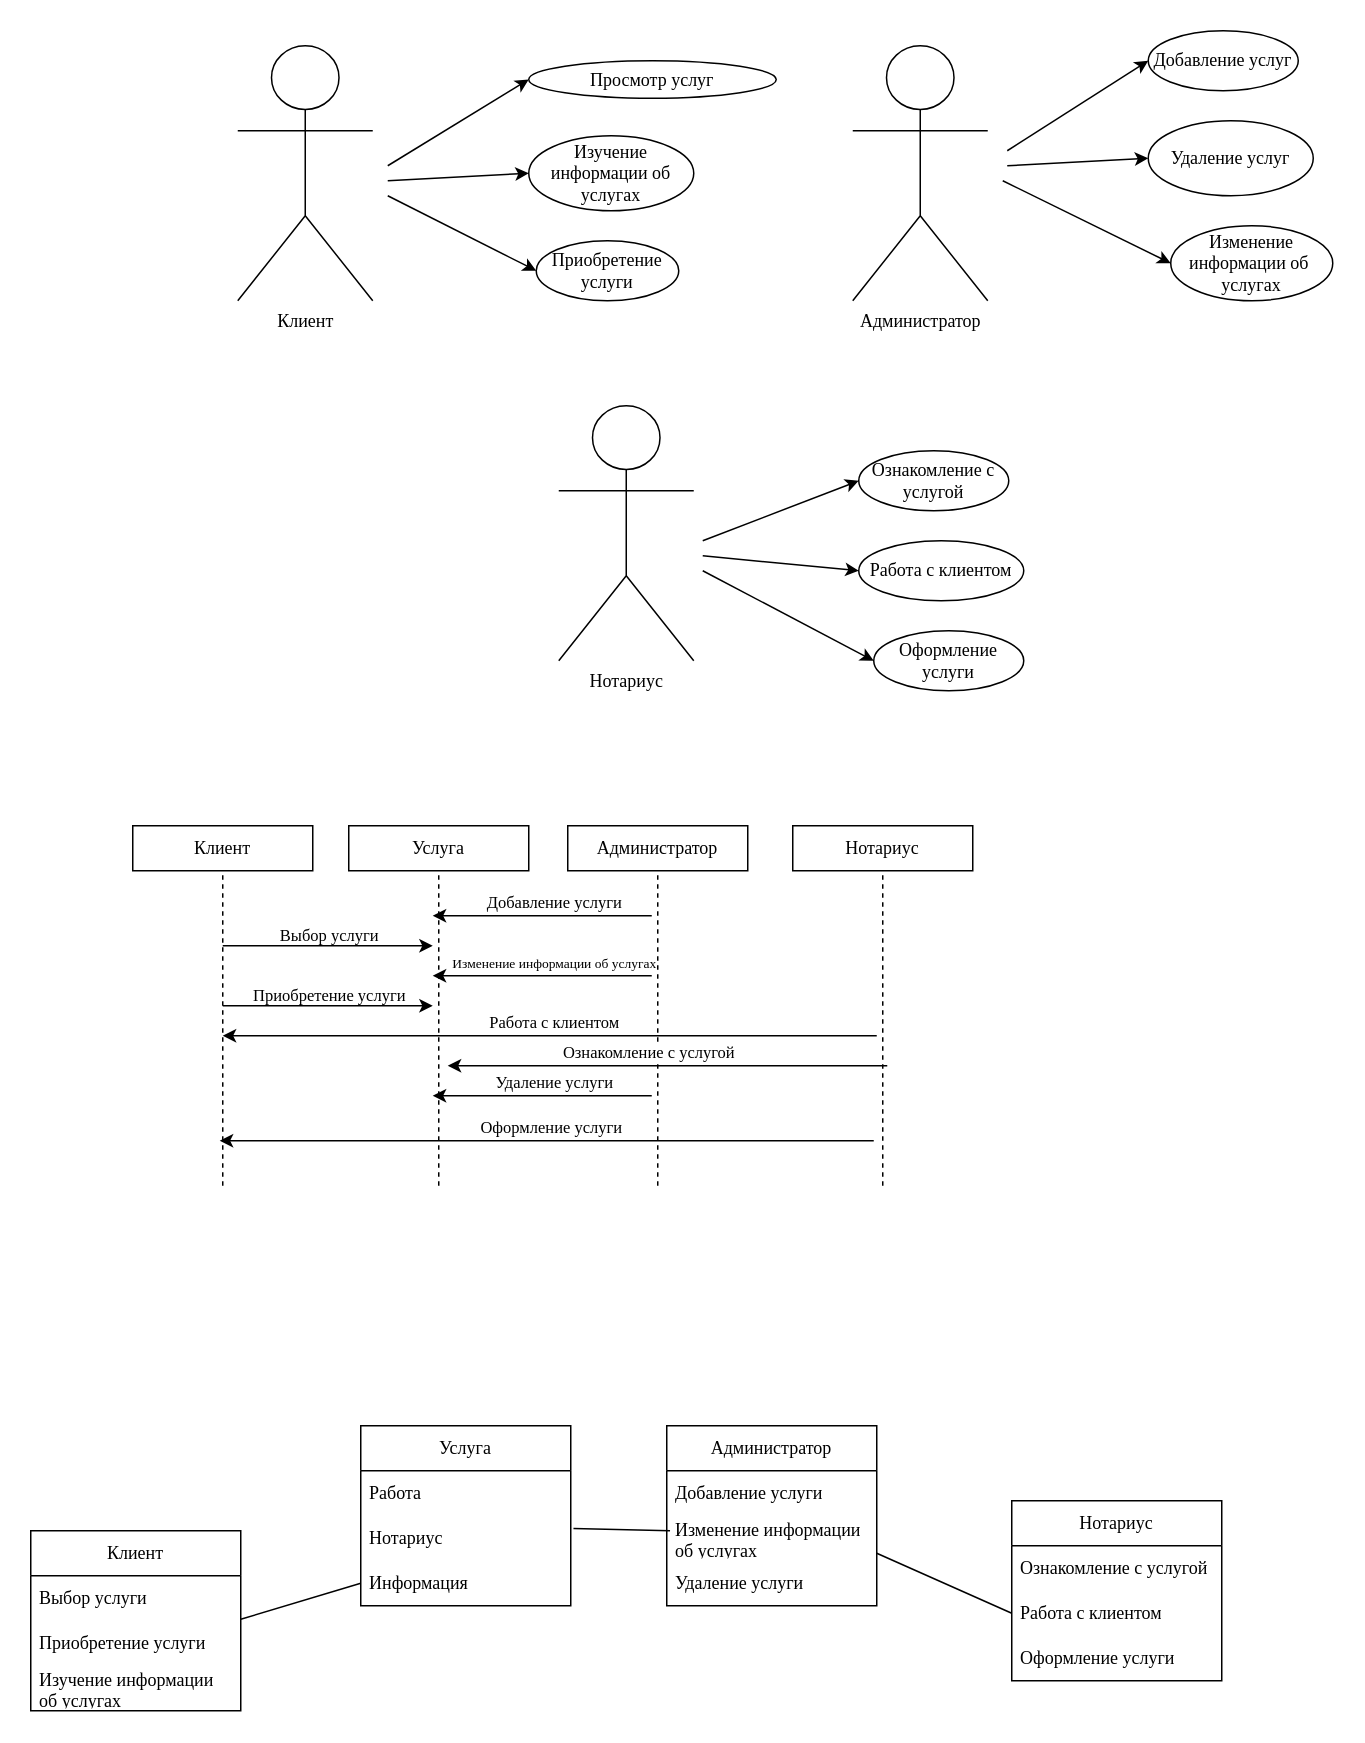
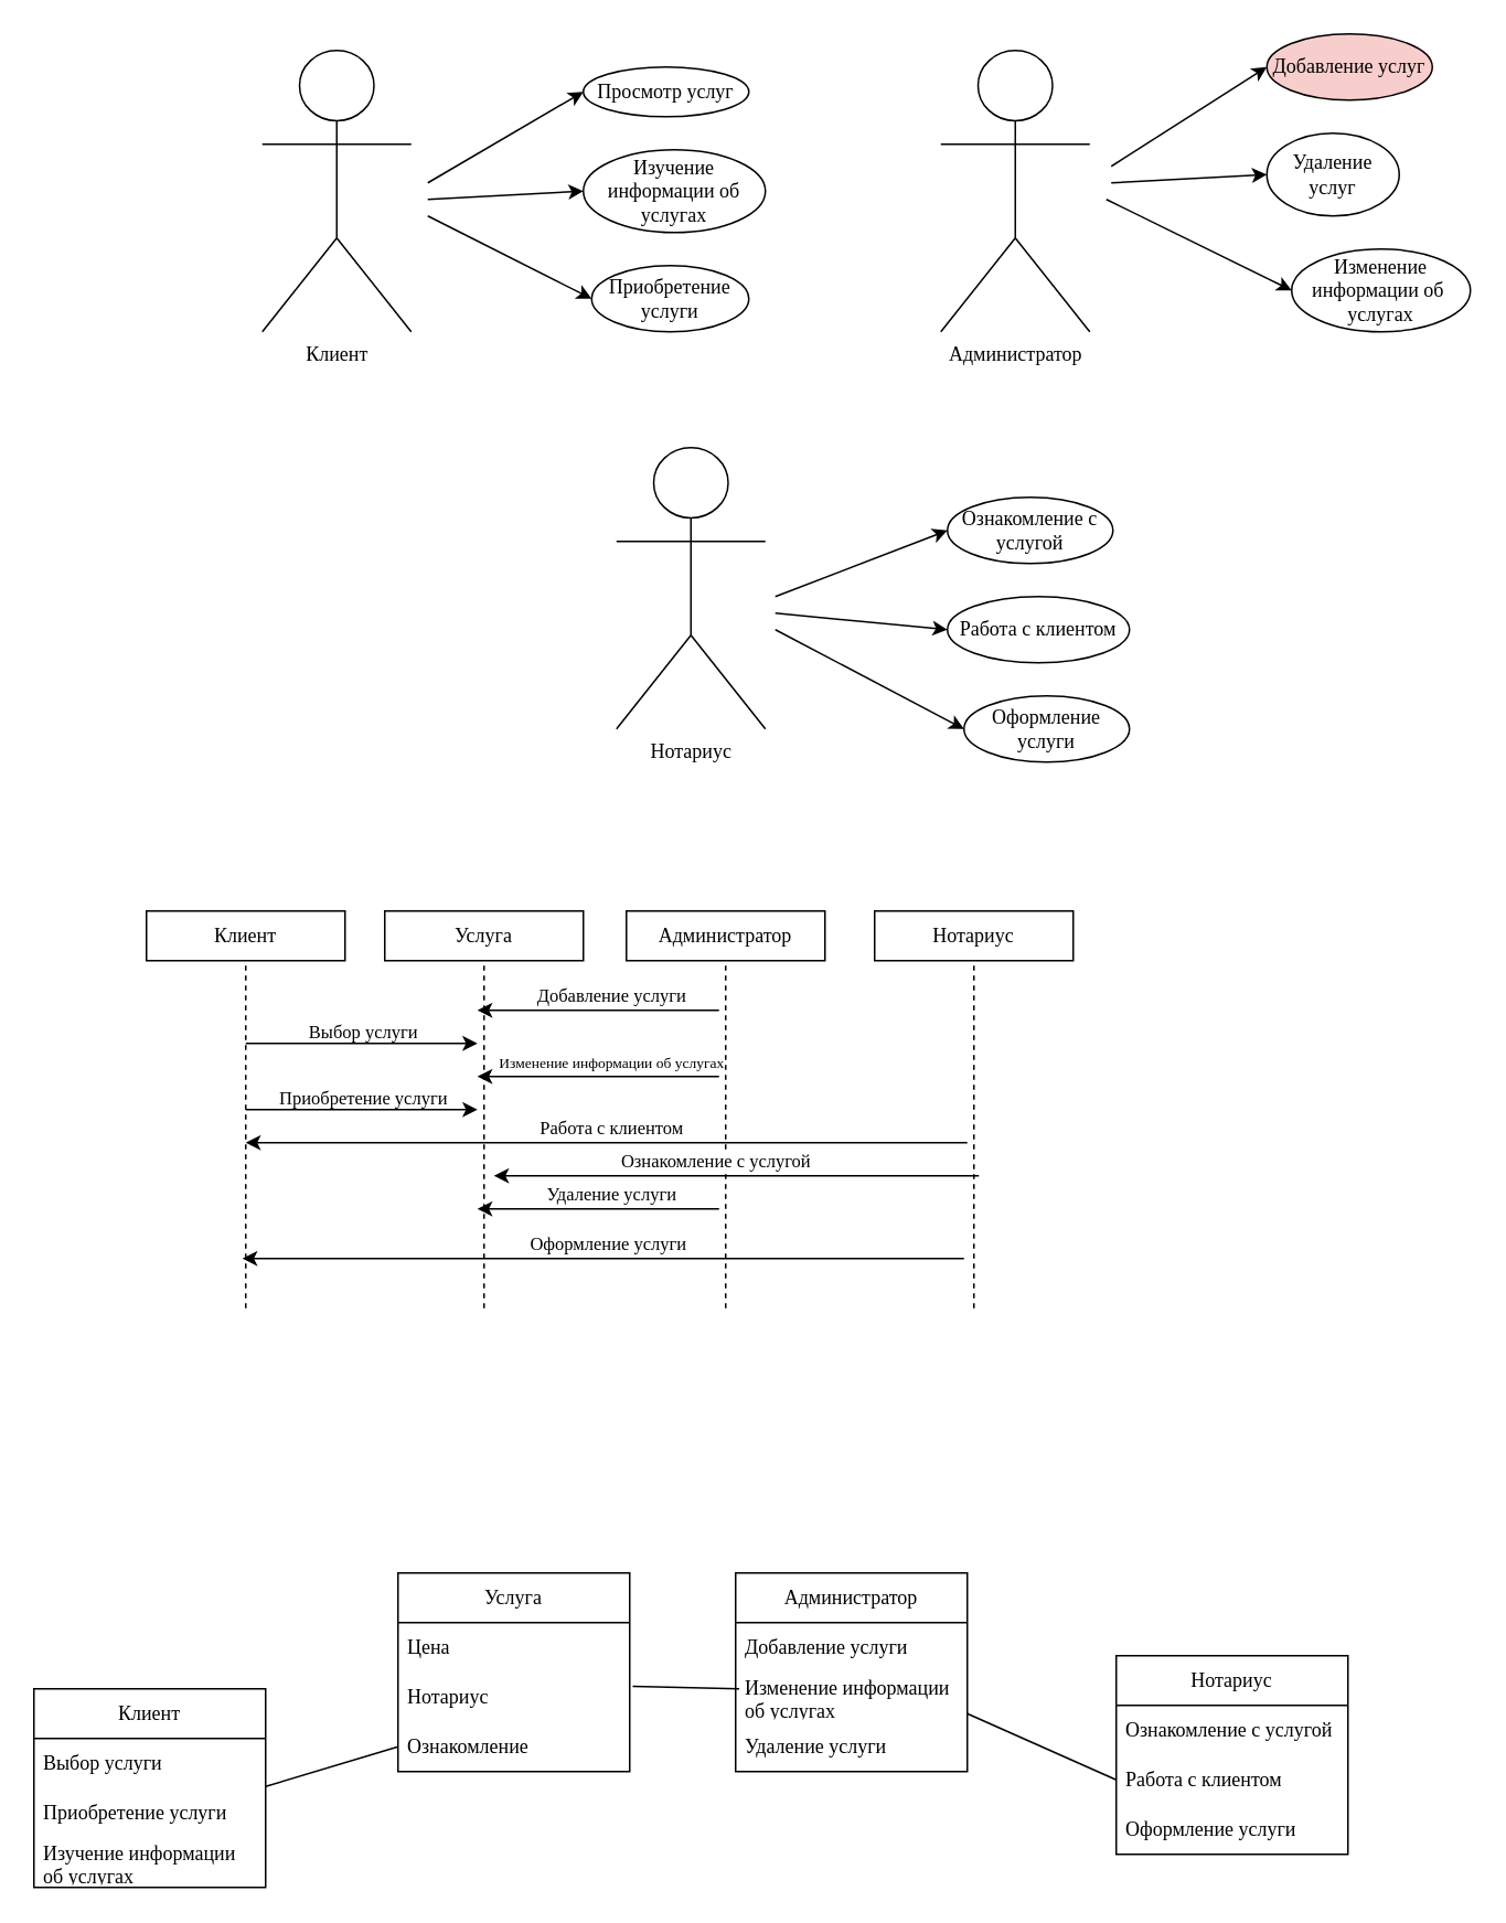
- <mxCell id="12" value="&lt;font class=&quot;default_cursor_cs&quot; face=&quot;Times New Roman&quot;&gt;Добавление услуг&lt;/font&gt;" style="ellipse;whiteSpace=wrap;html=1;" vertex="1" parent="1"><mxGeometry x="765" y="20" width="100" height="40" as="geometry" /></mxCell>
+ <mxCell id="12" value="&lt;font class=&quot;default_cursor_cs&quot; face=&quot;Times New Roman&quot;&gt;Добавление услуг&lt;/font&gt;" style="ellipse;whiteSpace=wrap;html=1;fillColor=#f8cecc;" vertex="1" parent="1"><mxGeometry x="765" y="20" width="100" height="40" as="geometry" /></mxCell>
- <mxCell id="6" value="&lt;font face=&quot;Times New Roman&quot;&gt;Просмотр услуг&lt;/font&gt;" style="ellipse;whiteSpace=wrap;html=1;" vertex="1" parent="1"><mxGeometry x="352" y="40" width="165" height="25" as="geometry" /></mxCell>
+ <mxCell id="6" value="&lt;font face=&quot;Times New Roman&quot;&gt;Просмотр услуг&lt;/font&gt;" style="ellipse;whiteSpace=wrap;html=1;" vertex="1" parent="1"><mxGeometry x="352" y="40" width="100" height="30" as="geometry" /></mxCell>
- <mxCell id="11" value="&lt;font class=&quot;default_cursor_cs&quot; face=&quot;Times New Roman&quot;&gt;Удаление услуг&lt;/font&gt;" style="ellipse;whiteSpace=wrap;html=1;" vertex="1" parent="1"><mxGeometry x="765" y="80" width="110" height="50" as="geometry" /></mxCell>
+ <mxCell id="11" value="&lt;font class=&quot;default_cursor_cs&quot; face=&quot;Times New Roman&quot;&gt;Удаление услуг&lt;/font&gt;" style="ellipse;whiteSpace=wrap;html=1;" vertex="1" parent="1"><mxGeometry x="765" y="80" width="80" height="50" as="geometry" /></mxCell>
- <mxCell id="52" value="&lt;font class=&quot;default_cursor_cs&quot; face=&quot;Times New Roman&quot;&gt;Работа&lt;/font&gt;" style="text;strokeColor=none;fillColor=none;align=left;verticalAlign=middle;spacingLeft=4;spacingRight=4;overflow=hidden;points=[[0,0.5],[1,0.5]];portConstraint=eastwest;rotatable=0;whiteSpace=wrap;html=1;" vertex="1" parent="51"><mxGeometry y="30" width="140" height="30" as="geometry" /></mxCell>
+ <mxCell id="52" value="&lt;font class=&quot;default_cursor_cs&quot; face=&quot;Times New Roman&quot;&gt;Цена&lt;/font&gt;" style="text;strokeColor=none;fillColor=none;align=left;verticalAlign=middle;spacingLeft=4;spacingRight=4;overflow=hidden;points=[[0,0.5],[1,0.5]];portConstraint=eastwest;rotatable=0;whiteSpace=wrap;html=1;" vertex="1" parent="51"><mxGeometry y="30" width="140" height="30" as="geometry" /></mxCell>
- <mxCell id="54" value="&lt;font class=&quot;default_cursor_cs&quot; face=&quot;Times New Roman&quot;&gt;Информация&lt;/font&gt;" style="text;strokeColor=none;fillColor=none;align=left;verticalAlign=middle;spacingLeft=4;spacingRight=4;overflow=hidden;points=[[0,0.5],[1,0.5]];portConstraint=eastwest;rotatable=0;whiteSpace=wrap;html=1;" vertex="1" parent="51"><mxGeometry y="90" width="140" height="30" as="geometry" /></mxCell>
+ <mxCell id="54" value="&lt;font class=&quot;default_cursor_cs&quot; face=&quot;Times New Roman&quot;&gt;Ознакомление&lt;/font&gt;" style="text;strokeColor=none;fillColor=none;align=left;verticalAlign=middle;spacingLeft=4;spacingRight=4;overflow=hidden;points=[[0,0.5],[1,0.5]];portConstraint=eastwest;rotatable=0;whiteSpace=wrap;html=1;" vertex="1" parent="51"><mxGeometry y="90" width="140" height="30" as="geometry" /></mxCell>
